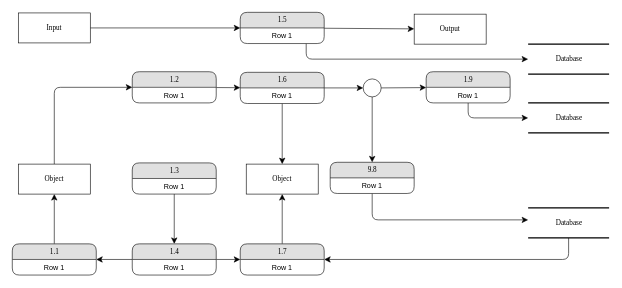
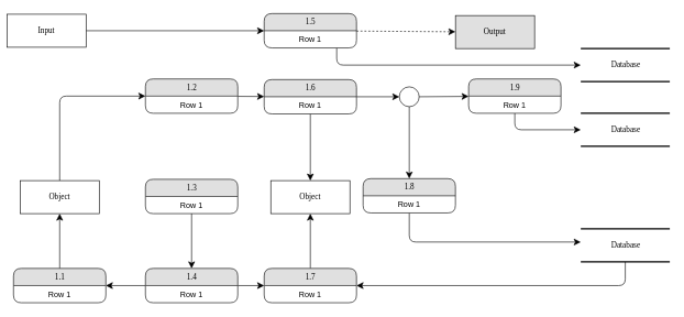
- <mxCell id="6" value="Input" style="whiteSpace=wrap;html=1;rounded=0;shadow=0;comic=0;labelBackgroundColor=none;strokeWidth=1;fontFamily=Verdana;fontSize=12;align=center;" parent="1" vertex="1"><mxGeometry x="30" y="21" width="120" height="50" as="geometry" /></mxCell>
+ <mxCell id="6" value="Input" style="whiteSpace=wrap;html=1;rounded=0;shadow=0;comic=0;labelBackgroundColor=none;strokeWidth=1;fontFamily=Verdana;fontSize=12;align=center;" parent="1" vertex="1"><mxGeometry x="10" y="21" width="120" height="50" as="geometry" /></mxCell>
- <mxCell id="7" style="edgeStyle=none;html=1;labelBackgroundColor=none;startFill=0;startSize=8;endFill=1;endSize=8;fontFamily=Verdana;fontSize=12;" parent="1" source="9" target="4" edge="1"><mxGeometry relative="1" as="geometry" /></mxCell>
+ <mxCell id="7" style="edgeStyle=none;html=1;labelBackgroundColor=none;startFill=0;startSize=8;endFill=1;endSize=8;fontFamily=Verdana;fontSize=12;dashed=1;" parent="1" source="9" target="4" edge="1"><mxGeometry relative="1" as="geometry" /></mxCell>
- <mxCell id="4" value="Output" style="whiteSpace=wrap;html=1;rounded=0;shadow=0;comic=0;labelBackgroundColor=none;strokeWidth=1;fontFamily=Verdana;fontSize=12;align=center;" parent="1" vertex="1"><mxGeometry x="690" y="23" width="120" height="50" as="geometry" /></mxCell>
+ <mxCell id="4" value="Output" style="whiteSpace=wrap;html=1;rounded=0;shadow=0;comic=0;labelBackgroundColor=none;strokeWidth=1;fontFamily=Verdana;fontSize=12;align=center;fillColor=#e0e0e0;" parent="1" vertex="1"><mxGeometry x="690" y="23" width="120" height="50" as="geometry" /></mxCell>
- <mxCell id="27" value="9.8" style="swimlane;html=1;fontStyle=0;childLayout=stackLayout;horizontal=1;startSize=26;fillColor=#e0e0e0;horizontalStack=0;resizeParent=1;resizeLast=0;collapsible=1;marginBottom=0;swimlaneFillColor=#ffffff;align=center;rounded=1;shadow=0;comic=0;labelBackgroundColor=none;strokeWidth=1;fontFamily=Verdana;fontSize=12" parent="1" vertex="1"><mxGeometry x="550" y="270" width="140" height="52" as="geometry" /></mxCell>
+ <mxCell id="27" value="1.8" style="swimlane;html=1;fontStyle=0;childLayout=stackLayout;horizontal=1;startSize=26;fillColor=#e0e0e0;horizontalStack=0;resizeParent=1;resizeLast=0;collapsible=1;marginBottom=0;swimlaneFillColor=#ffffff;align=center;rounded=1;shadow=0;comic=0;labelBackgroundColor=none;strokeWidth=1;fontFamily=Verdana;fontSize=12" parent="1" vertex="1"><mxGeometry x="550" y="270" width="140" height="52" as="geometry" /></mxCell>
